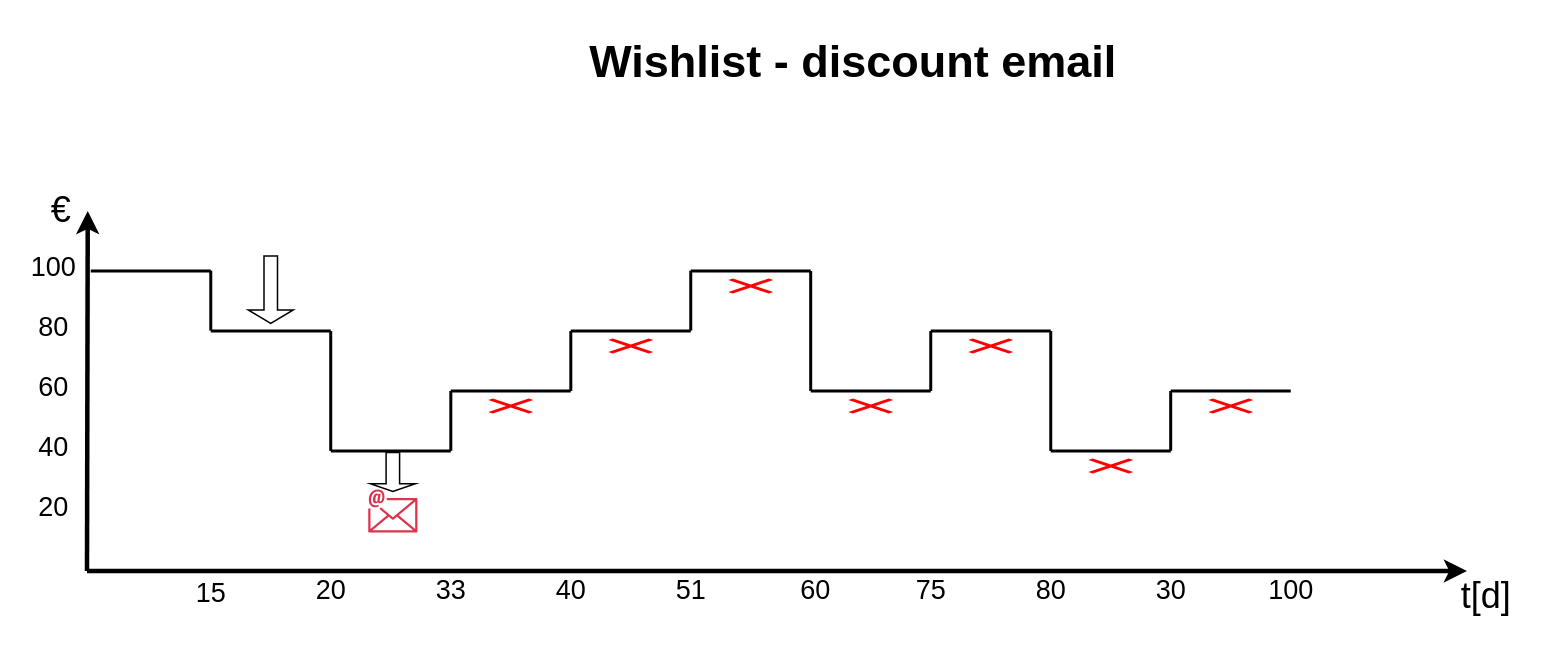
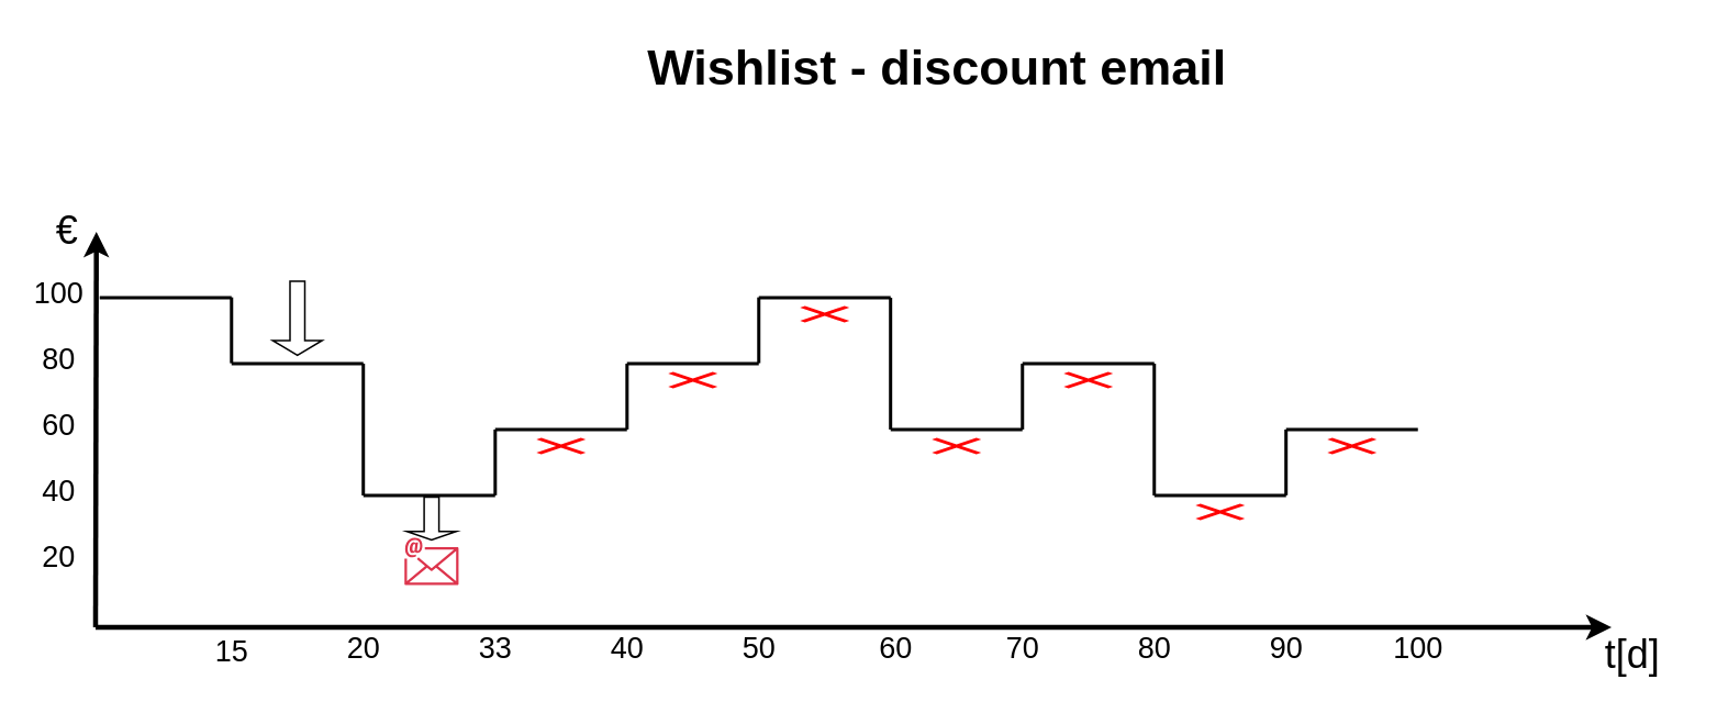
- <mxCell id="12" value="51" style="text;spacingTop=-5;align=center;verticalAlign=middle;fontStyle=0;html=1;fontSize=18;points=[];strokeColor=none;" vertex="1" parent="1"><mxGeometry x="400" y="380" width="120" height="30" as="geometry" /></mxCell>
+ <mxCell id="12" value="50" style="text;spacingTop=-5;align=center;verticalAlign=middle;fontStyle=0;html=1;fontSize=18;points=[];strokeColor=none;" vertex="1" parent="1"><mxGeometry x="400" y="380" width="120" height="30" as="geometry" /></mxCell>
- <mxCell id="14" value="75" style="text;spacingTop=-5;align=center;verticalAlign=middle;fontStyle=0;html=1;fontSize=18;points=[];strokeColor=none;" vertex="1" parent="1"><mxGeometry x="560" y="380" width="120" height="30" as="geometry" /></mxCell>
+ <mxCell id="14" value="70" style="text;spacingTop=-5;align=center;verticalAlign=middle;fontStyle=0;html=1;fontSize=18;points=[];strokeColor=none;" vertex="1" parent="1"><mxGeometry x="560" y="380" width="120" height="30" as="geometry" /></mxCell>
- <mxCell id="16" value="30" style="text;spacingTop=-5;align=center;verticalAlign=middle;fontStyle=0;html=1;fontSize=18;points=[];strokeColor=none;" vertex="1" parent="1"><mxGeometry x="720" y="380" width="120" height="30" as="geometry" /></mxCell>
+ <mxCell id="16" value="90" style="text;spacingTop=-5;align=center;verticalAlign=middle;fontStyle=0;html=1;fontSize=18;points=[];strokeColor=none;" vertex="1" parent="1"><mxGeometry x="720" y="380" width="120" height="30" as="geometry" /></mxCell>
